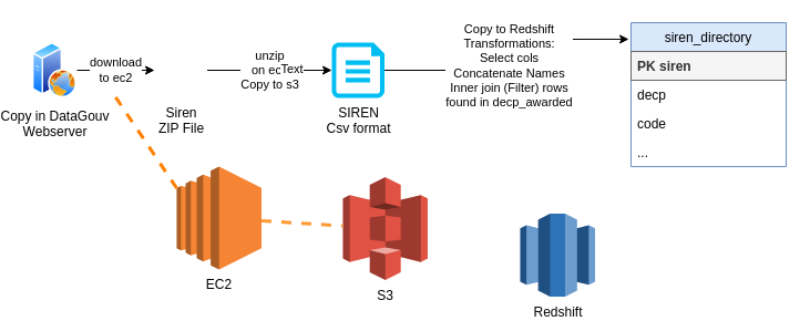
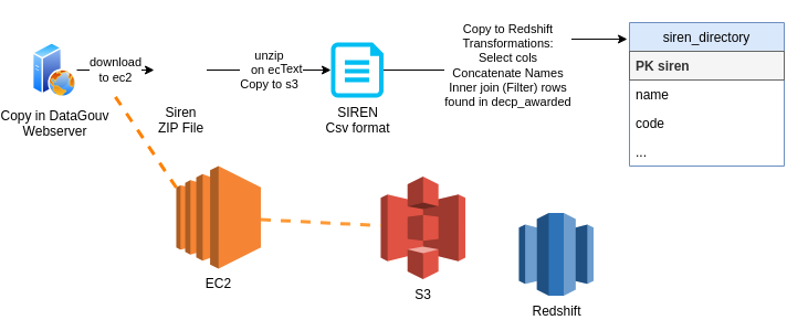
- <mxCell id="10" value="decp" style="text;strokeColor=none;fillColor=none;align=left;verticalAlign=top;spacingLeft=4;spacingRight=4;overflow=hidden;rotatable=0;points=[[0,0.5],[1,0.5]];portConstraint=eastwest;" parent="8" vertex="1"><mxGeometry y="52" width="140" height="26" as="geometry" /></mxCell>
+ <mxCell id="10" value="name" style="text;strokeColor=none;fillColor=none;align=left;verticalAlign=top;spacingLeft=4;spacingRight=4;overflow=hidden;rotatable=0;points=[[0,0.5],[1,0.5]];portConstraint=eastwest;" parent="8" vertex="1"><mxGeometry y="52" width="140" height="26" as="geometry" /></mxCell>
- <mxCell id="16" value="S3" style="outlineConnect=0;dashed=0;verticalLabelPosition=bottom;verticalAlign=top;align=center;html=1;shape=mxgraph.aws3.s3;fillColor=#E05243;gradientColor=none;" parent="1" vertex="1"><mxGeometry x="300" y="159.5" width="76.5" height="93" as="geometry" /></mxCell>
+ <mxCell id="16" value="S3" style="outlineConnect=0;dashed=0;verticalLabelPosition=bottom;verticalAlign=top;align=center;html=1;shape=mxgraph.aws3.s3;fillColor=#E05243;gradientColor=none;" parent="1" vertex="1"><mxGeometry x="335" y="159.5" width="76.5" height="93" as="geometry" /></mxCell>
